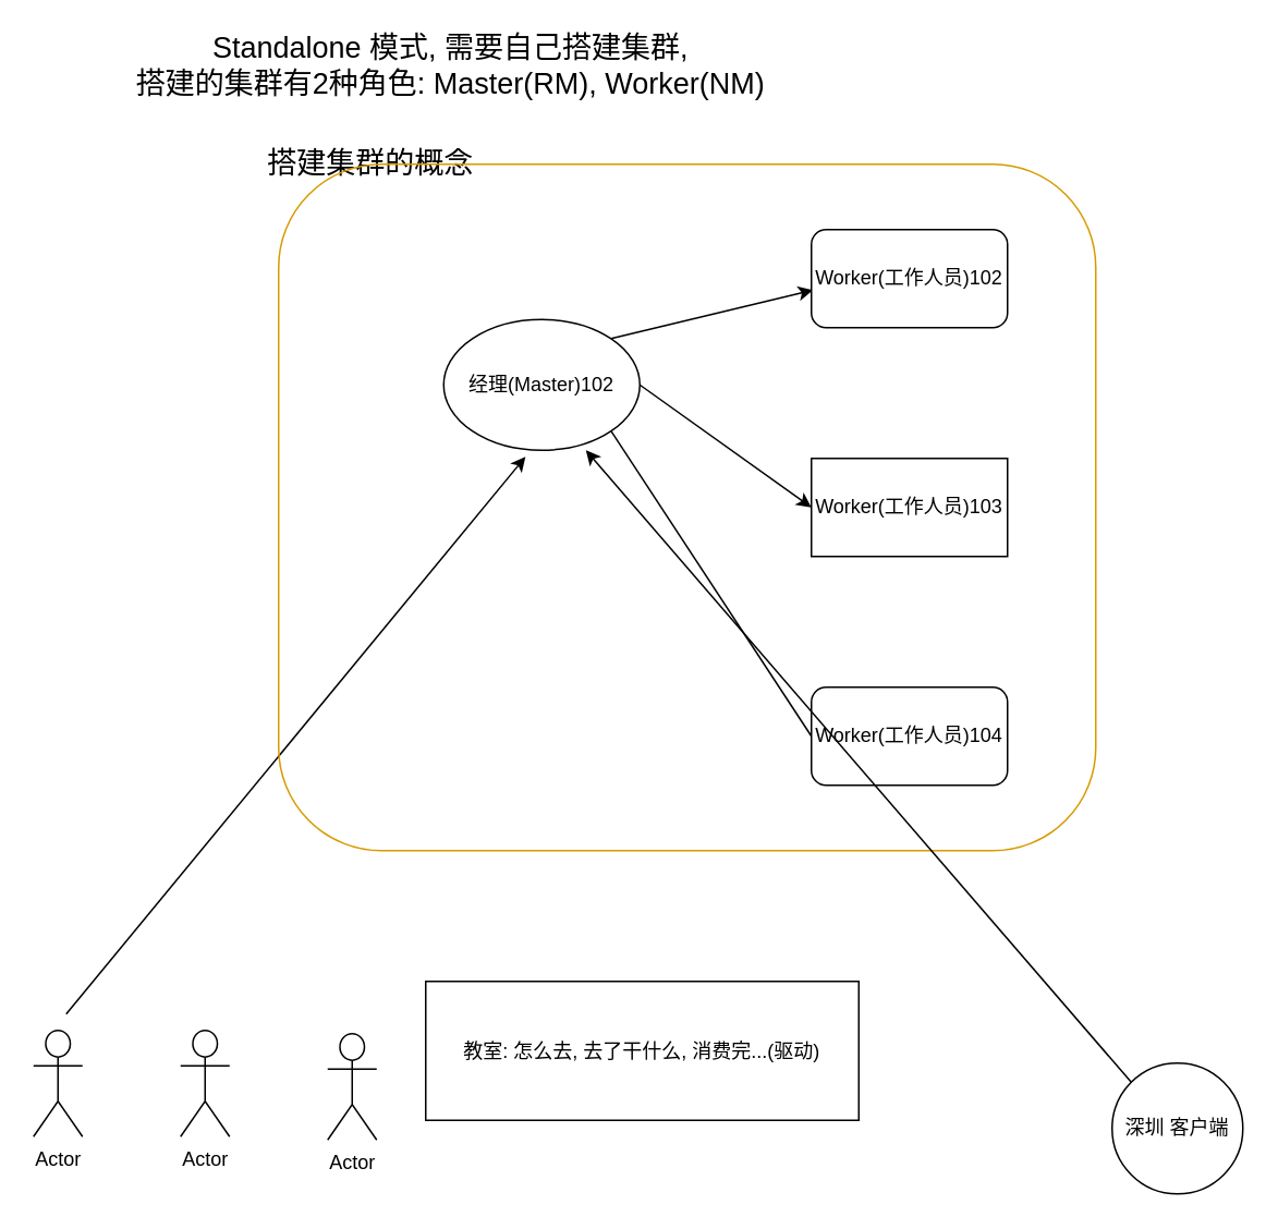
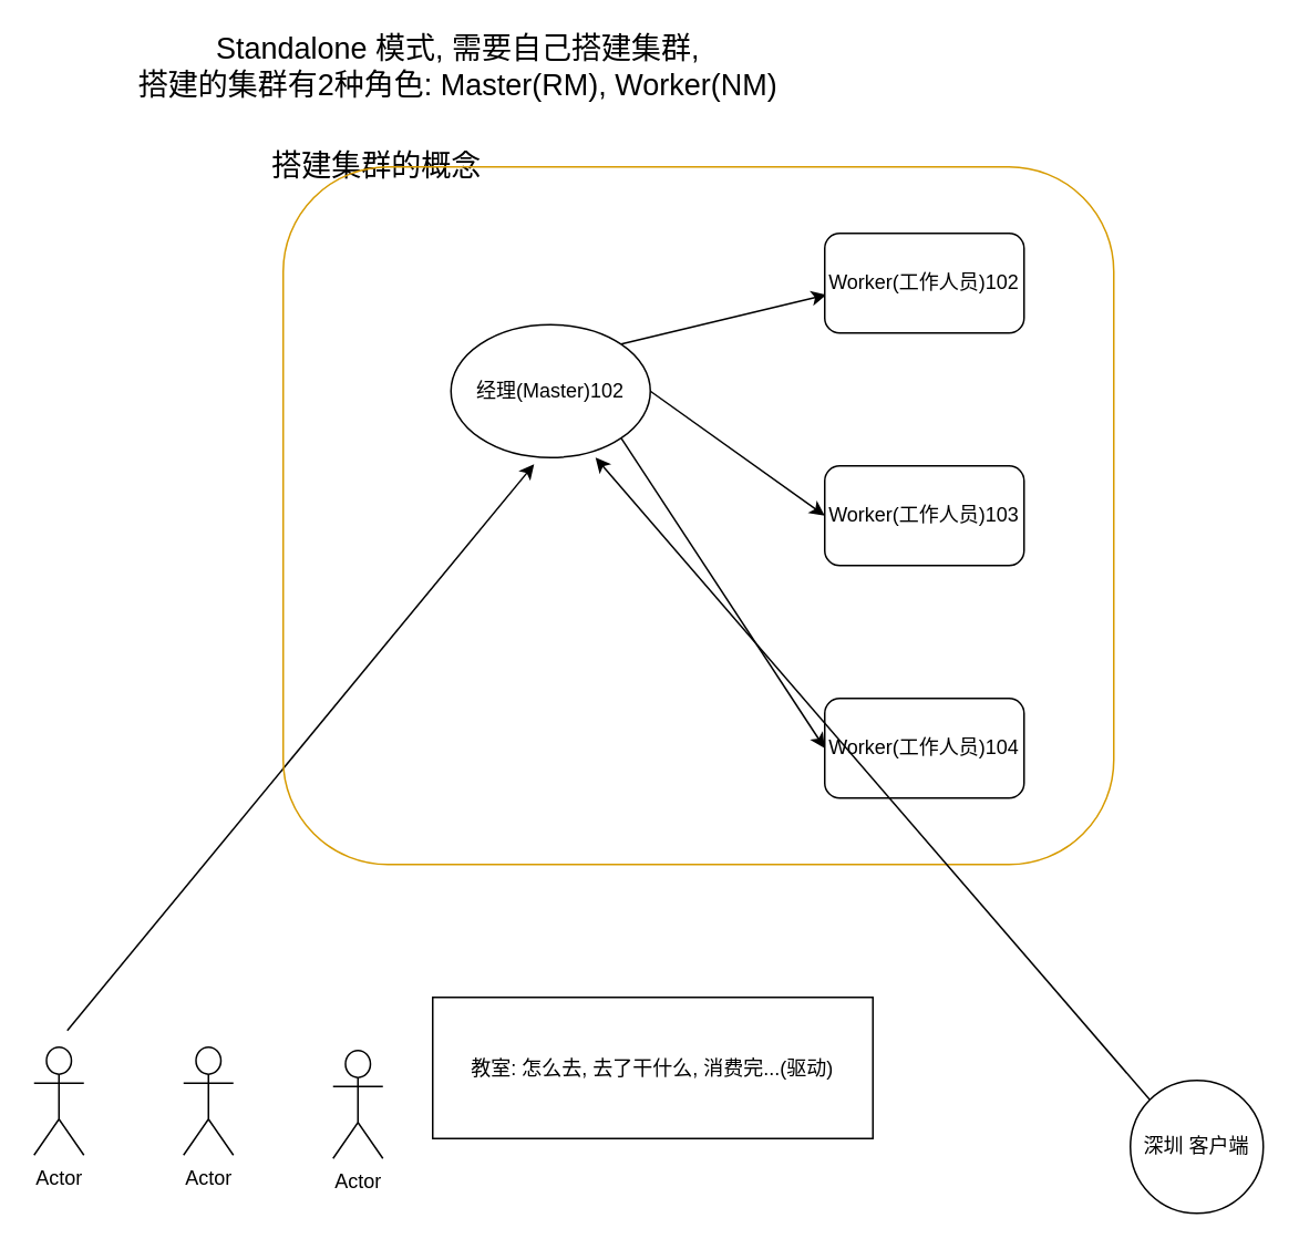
- <mxCell id="8" value="Worker(工作人员)103" style="whiteSpace=wrap;html=1;rounded=0;" parent="1" vertex="1"><mxGeometry x="496" y="280" width="120" height="60" as="geometry" /></mxCell>
+ <mxCell id="8" value="Worker(工作人员)103" style="rounded=1;whiteSpace=wrap;html=1;" parent="1" vertex="1"><mxGeometry x="496" y="280" width="120" height="60" as="geometry" /></mxCell>
- <mxCell id="5" style="edgeStyle=none;rounded=0;orthogonalLoop=1;jettySize=auto;html=1;exitX=1;exitY=1;exitDx=0;exitDy=0;entryX=0;entryY=0.5;entryDx=0;entryDy=0;endArrow=none;" parent="1" source="6" target="9" edge="1"><mxGeometry relative="1" as="geometry" /></mxCell>
+ <mxCell id="5" style="edgeStyle=none;rounded=0;orthogonalLoop=1;jettySize=auto;html=1;exitX=1;exitY=1;exitDx=0;exitDy=0;entryX=0;entryY=0.5;entryDx=0;entryDy=0;" parent="1" source="6" target="9" edge="1"><mxGeometry relative="1" as="geometry" /></mxCell>
